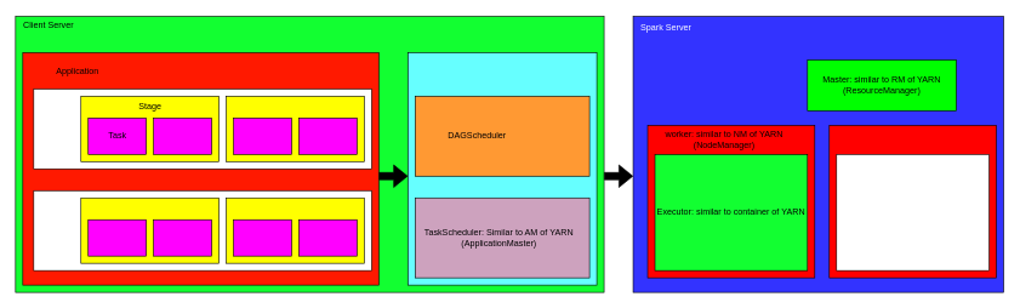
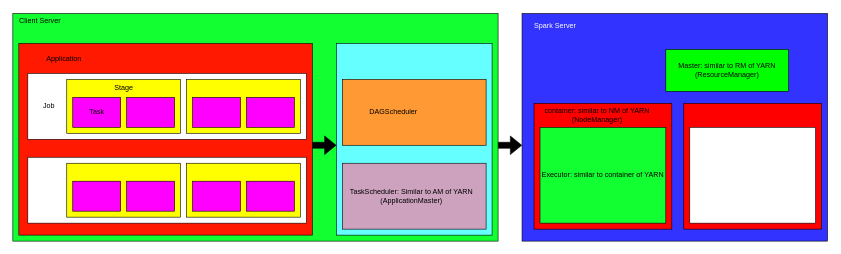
- <mxCell id="5" value="Spark Server" style="text;html=1;align=center;verticalAlign=middle;resizable=0;points=[];autosize=1;fontColor=#FFFFFF;" vertex="1" parent="1"><mxGeometry x="870" y="22" width="90" height="30" as="geometry" /></mxCell>
+ <mxCell id="5" value="Spark Server" style="text;html=1;align=center;verticalAlign=middle;resizable=0;points=[];autosize=1;fontColor=#FFFFFF;" vertex="1" parent="1"><mxGeometry x="880" y="27" width="90" height="30" as="geometry" /></mxCell>
+ <mxCell id="14" value="Job" style="text;html=1;align=center;verticalAlign=middle;resizable=0;points=[];autosize=1;strokeColor=none;fillColor=none;" vertex="1" parent="1"><mxGeometry x="60" y="162" width="40" height="30" as="geometry" /></mxCell>
- <mxCell id="35" value="worker: similar to NM of YARN&lt;br&gt;(NodeManager)" style="text;html=1;align=center;verticalAlign=middle;resizable=0;points=[];autosize=1;strokeColor=none;fillColor=none;" vertex="1" parent="1"><mxGeometry x="900" y="172" width="190" height="40" as="geometry" /></mxCell>
+ <mxCell id="35" value="container: similar to NM of YARN&lt;br&gt;(NodeManager)" style="text;html=1;align=center;verticalAlign=middle;resizable=0;points=[];autosize=1;strokeColor=none;fillColor=none;" vertex="1" parent="1"><mxGeometry x="900" y="172" width="190" height="40" as="geometry" /></mxCell>
